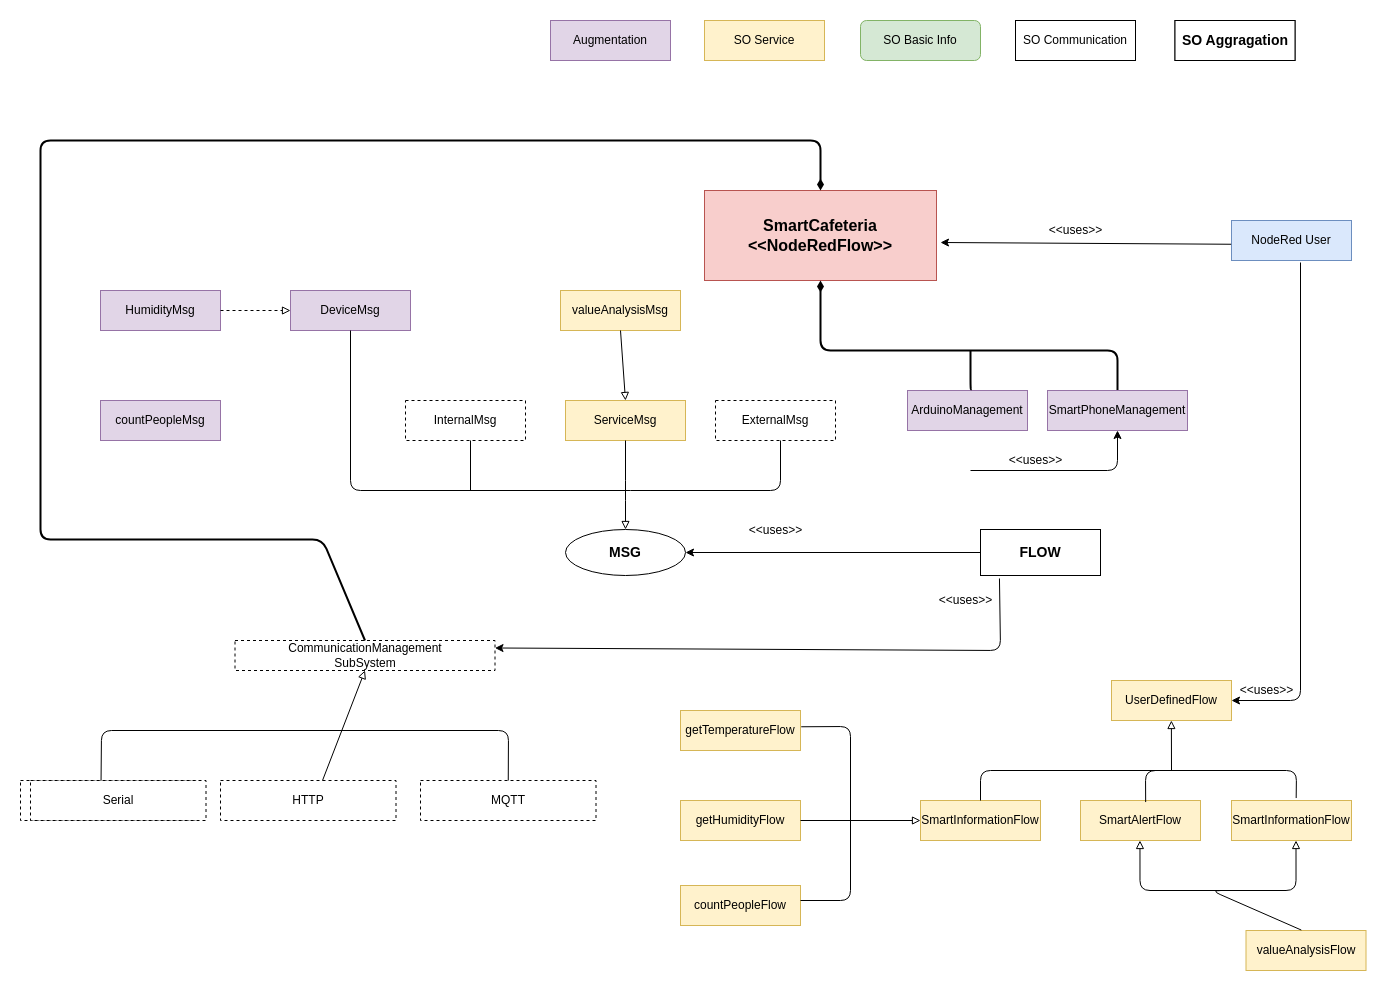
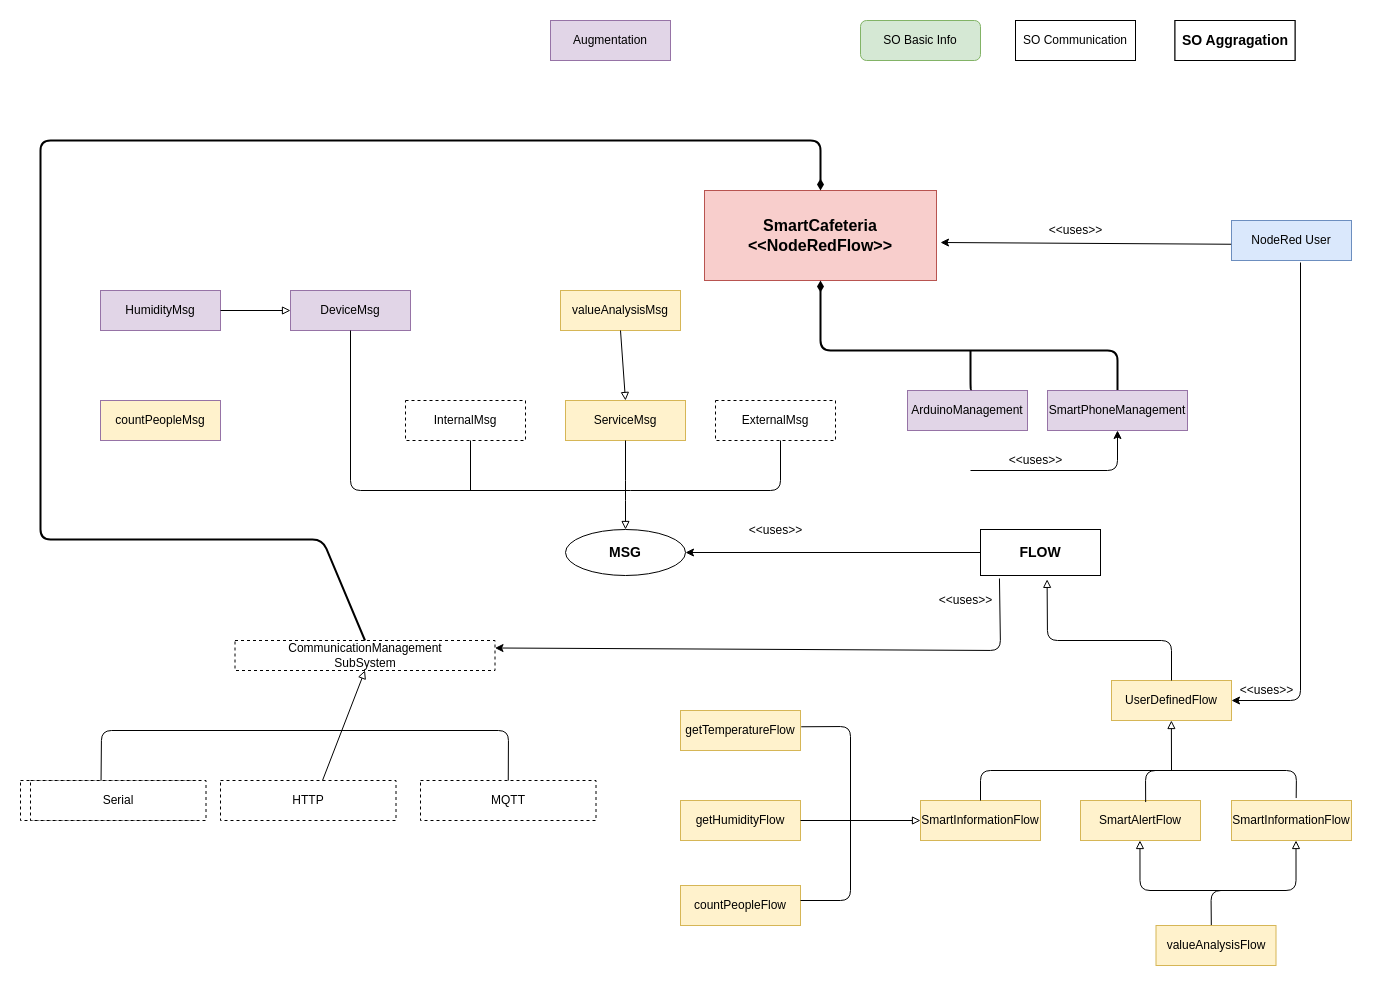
- <mxCell id="3" value="SO Service" style="rounded=0;whiteSpace=wrap;html=1;fillColor=#fff2cc;strokeColor=#d6b656;" parent="1" vertex="1"><mxGeometry x="704" y="20" width="120" height="40" as="geometry" /></mxCell>
- <mxCell id="31" value="" style="endArrow=block;html=1;endFill=0;exitX=1;exitY=0.5;exitDx=0;exitDy=0;entryX=0;entryY=0.5;entryDx=0;entryDy=0;dashed=1;" parent="1" source="19" target="29" edge="1"><mxGeometry width="50" height="50" relative="1" as="geometry"><mxPoint x="330" y="350" as="sourcePoint" /><mxPoint x="307" y="398" as="targetPoint" /></mxGeometry></mxCell>
+ <mxCell id="31" value="" style="endArrow=block;html=1;endFill=0;exitX=1;exitY=0.5;exitDx=0;exitDy=0;entryX=0;entryY=0.5;entryDx=0;entryDy=0;" parent="1" source="19" target="29" edge="1"><mxGeometry width="50" height="50" relative="1" as="geometry"><mxPoint x="330" y="350" as="sourcePoint" /><mxPoint x="307" y="398" as="targetPoint" /></mxGeometry></mxCell>
- <mxCell id="20" value="countPeopleMsg" style="rounded=0;whiteSpace=wrap;html=1;fillColor=#e1d5e7;strokeColor=#9673a6;" parent="1" vertex="1"><mxGeometry x="100" y="400" width="120" height="40" as="geometry" /></mxCell>
+ <mxCell id="20" value="countPeopleMsg" style="rounded=0;whiteSpace=wrap;html=1;fillColor=#fff2cc;strokeColor=#9673a6;" parent="1" vertex="1"><mxGeometry x="100" y="400" width="120" height="40" as="geometry" /></mxCell>
+ <mxCell id="26" value="" style="endArrow=block;html=1;exitX=0.5;exitY=0;exitDx=0;exitDy=0;endFill=0;entryX=0.555;entryY=1.084;entryDx=0;entryDy=0;entryPerimeter=0;" parent="1" source="9" target="14" edge="1"><mxGeometry width="50" height="50" relative="1" as="geometry"><mxPoint x="1360" y="640" as="sourcePoint" /><mxPoint x="1210" y="572" as="targetPoint" /><Array as="points"><mxPoint x="1171" y="640" /><mxPoint x="1047" y="640" /></Array></mxGeometry></mxCell>
- <mxCell id="13" value="valueAnalysisFlow" style="rounded=0;whiteSpace=wrap;html=1;fillColor=#fff2cc;strokeColor=#d6b656;" parent="1" vertex="1"><mxGeometry x="1245.5" y="930" width="120" height="40" as="geometry" /></mxCell>
+ <mxCell id="13" value="valueAnalysisFlow" style="rounded=0;whiteSpace=wrap;html=1;fillColor=#fff2cc;strokeColor=#d6b656;" parent="1" vertex="1"><mxGeometry x="1155.5" y="925" width="120" height="40" as="geometry" /></mxCell>
